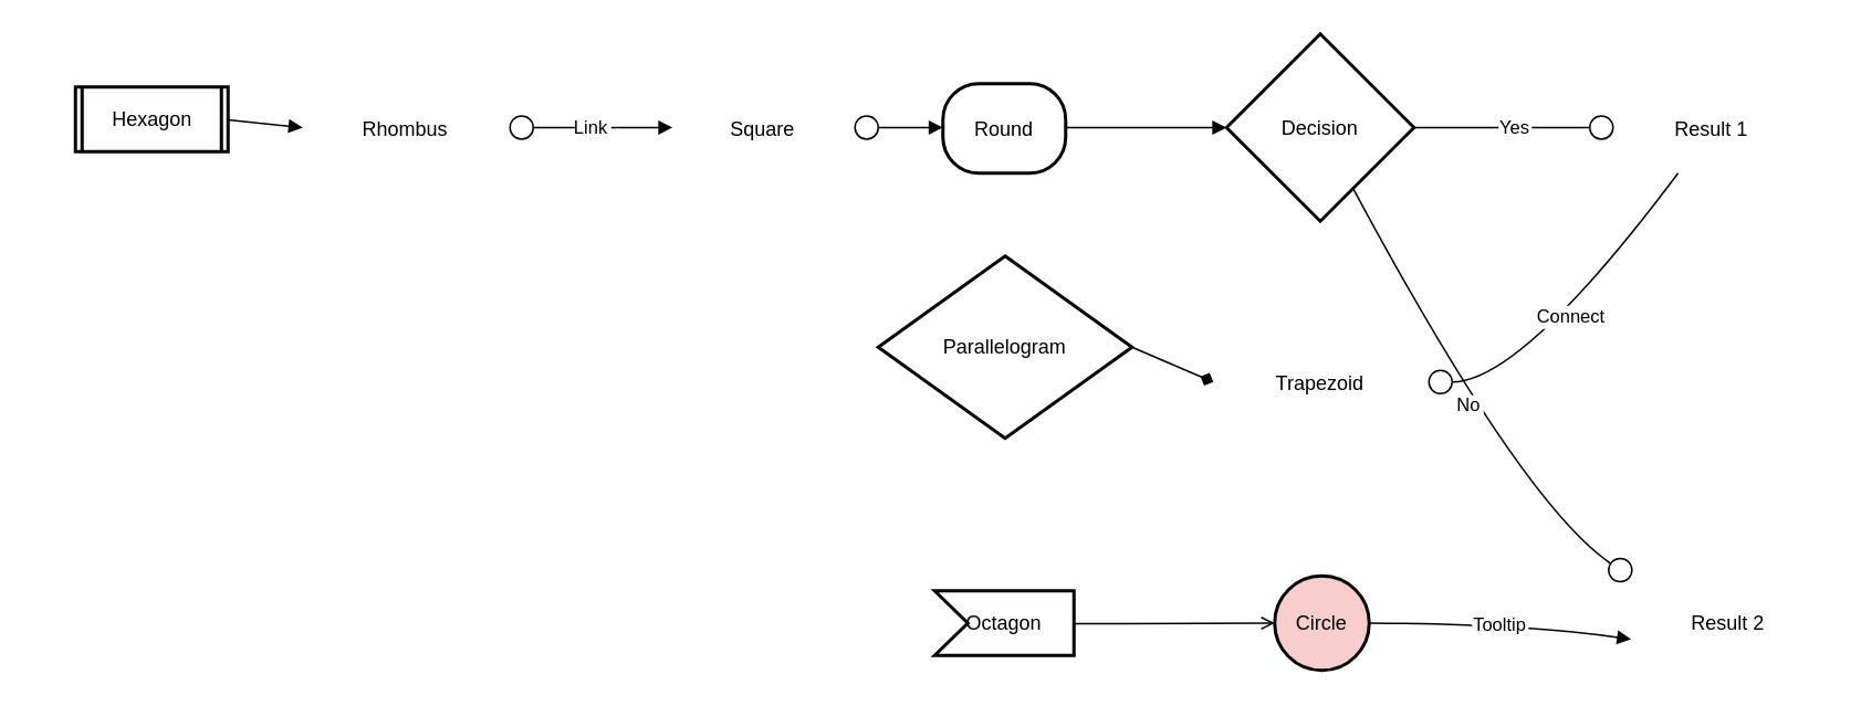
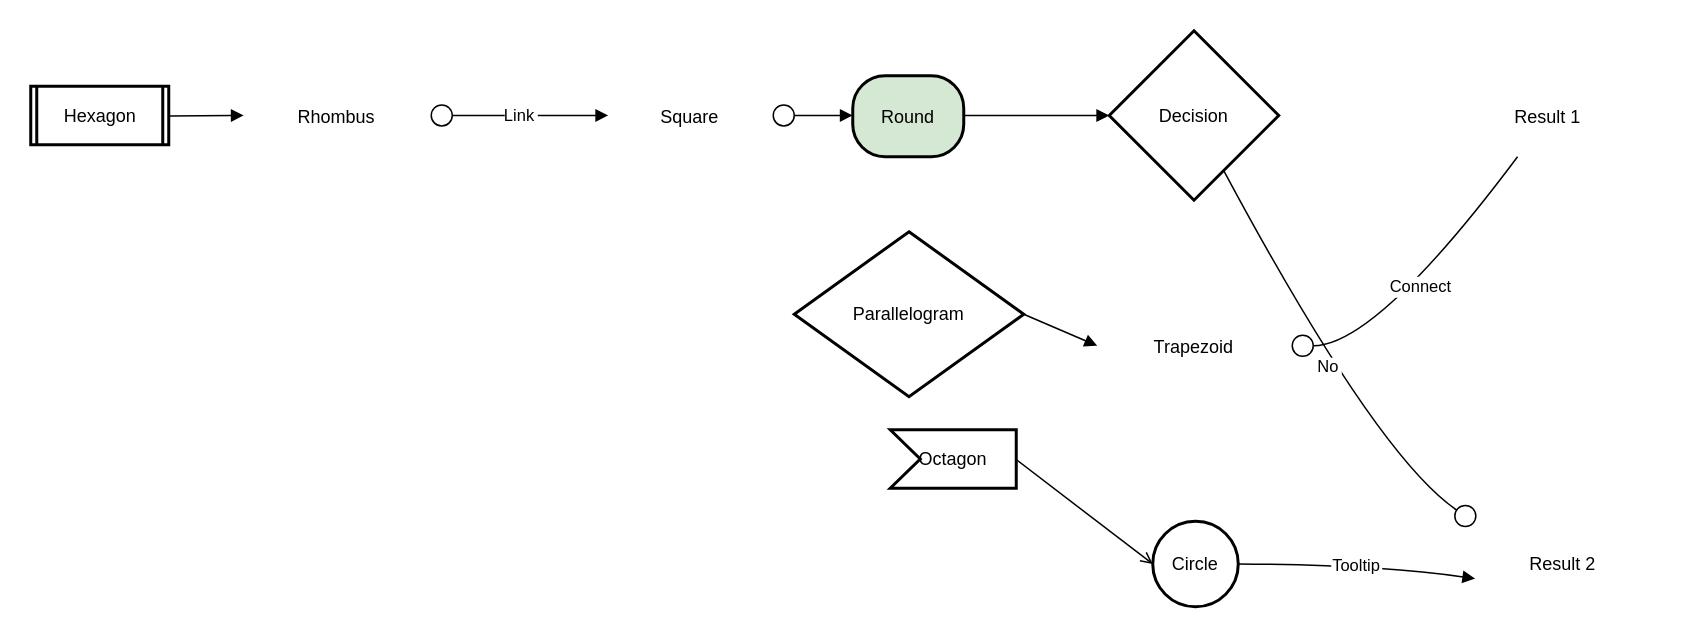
- <mxCell id="10" value="Hexagon" style="strokeWidth=2;shape=process;whiteSpace=wrap;size=0.04;" vertex="1" parent="1"><mxGeometry x="45" y="52" width="92" height="39" as="geometry" /></mxCell>
+ <mxCell id="10" value="Hexagon" style="strokeWidth=2;shape=process;whiteSpace=wrap;size=0.04;" vertex="1" parent="1"><mxGeometry x="20" y="57" width="92" height="39" as="geometry" /></mxCell>
- <mxCell id="15" value="Yes" style="curved=1;startArrow=none;endArrow=circle;endFill=0;exitX=1.01;exitY=0.5;entryX=0;entryY=0.49;" edge="1" parent="1" source="4" target="5"><mxGeometry relative="1" as="geometry"><Array as="points" /></mxGeometry></mxCell>
- <mxCell id="7" value="Rhombus" style="fillColor=none;strokeColor=none;" vertex="1" parent="1"><mxGeometry x="182" y="50" width="124" height="54" as="geometry" /></mxCell>
+ <mxCell id="7" value="Rhombus" style="fillColor=none;strokeColor=none;" vertex="1" parent="1"><mxGeometry x="162" y="50" width="124" height="54" as="geometry" /></mxCell>
- <mxCell id="3" value="Round" style="rounded=1;arcSize=40;strokeWidth=2" vertex="1" parent="1"><mxGeometry x="568" y="50" width="74" height="54" as="geometry" /></mxCell>
+ <mxCell id="3" value="Round" style="rounded=1;arcSize=40;strokeWidth=2;fillColor=#d5e8d4;" vertex="1" parent="1"><mxGeometry x="568" y="50" width="74" height="54" as="geometry" /></mxCell>
- <mxCell id="21" value="" style="curved=1;startArrow=none;endArrow=diamond;exitX=1;exitY=0.5;entryX=0;entryY=0.5;" edge="1" parent="1" source="11" target="8"><mxGeometry relative="1" as="geometry"><Array as="points" /></mxGeometry></mxCell>
+ <mxCell id="21" value="" style="curved=1;startArrow=none;endArrow=block;exitX=1;exitY=0.5;entryX=0;entryY=0.5;" edge="1" parent="1" source="11" target="8"><mxGeometry relative="1" as="geometry"><Array as="points" /></mxGeometry></mxCell>
- <mxCell id="12" value="Octagon" style="shape=mxgraph.arrows2.arrow;dy=0;dx=0;notch=20;strokeWidth=2;whiteSpace=wrap;" vertex="1" parent="1"><mxGeometry x="563" y="356" width="84" height="39" as="geometry" /></mxCell>
+ <mxCell id="12" value="Octagon" style="shape=mxgraph.arrows2.arrow;dy=0;dx=0;notch=20;strokeWidth=2;whiteSpace=wrap;" vertex="1" parent="1"><mxGeometry x="593" y="286" width="84" height="39" as="geometry" /></mxCell>
- <mxCell id="9" value="Circle" style="ellipse;aspect=fixed;strokeWidth=2;whiteSpace=wrap;fillColor=#f8cecc;" vertex="1" parent="1"><mxGeometry x="768" y="347" width="57" height="57" as="geometry" /></mxCell>
+ <mxCell id="9" value="Circle" style="ellipse;aspect=fixed;strokeWidth=2;whiteSpace=wrap;" vertex="1" parent="1"><mxGeometry x="768" y="347" width="57" height="57" as="geometry" /></mxCell>
